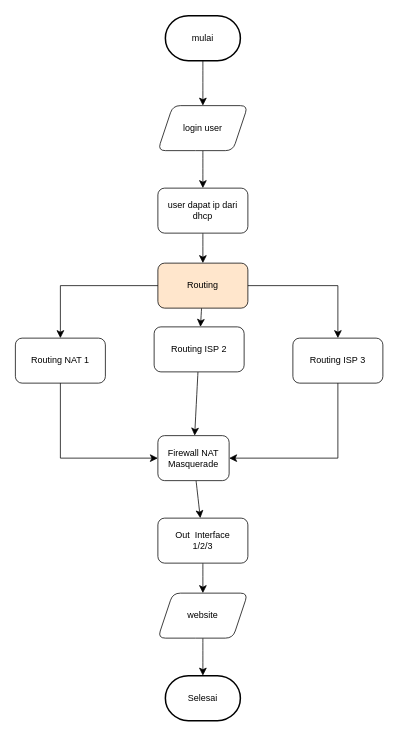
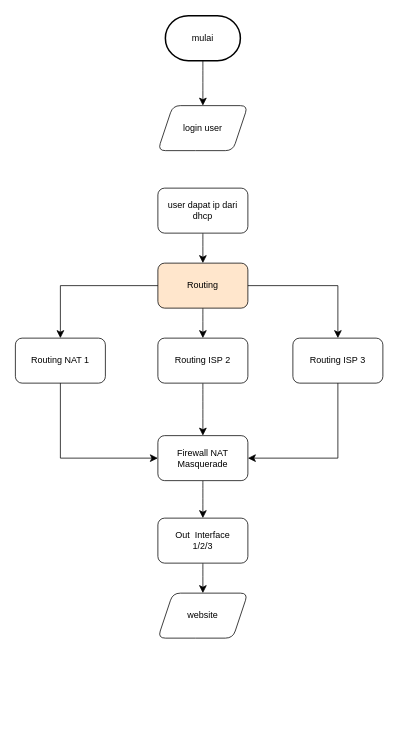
- <mxCell id="2" value="" style="edgeStyle=none;curved=1;rounded=0;orthogonalLoop=1;jettySize=auto;html=1;fontSize=12;startSize=8;endSize=8;" edge="1" parent="1" source="3" target="5"><mxGeometry relative="1" as="geometry" /></mxCell>
- <mxCell id="13" value="Routing ISP 2" style="whiteSpace=wrap;html=1;rounded=1;glass=0;strokeWidth=1;shadow=0;" vertex="1" parent="1"><mxGeometry x="205" y="435" width="120" height="60" as="geometry" /></mxCell>
+ <mxCell id="13" value="Routing ISP 2" style="whiteSpace=wrap;html=1;rounded=1;glass=0;strokeWidth=1;shadow=0;" vertex="1" parent="1"><mxGeometry x="210" y="450" width="120" height="60" as="geometry" /></mxCell>
- <mxCell id="18" value="Firewall NAT Masquerade" style="whiteSpace=wrap;html=1;rounded=1;glass=0;strokeWidth=1;shadow=0;" vertex="1" parent="1"><mxGeometry x="210" y="580" width="95" height="60" as="geometry" /></mxCell>
+ <mxCell id="18" value="Firewall NAT Masquerade" style="whiteSpace=wrap;html=1;rounded=1;glass=0;strokeWidth=1;shadow=0;" vertex="1" parent="1"><mxGeometry x="210" y="580" width="120" height="60" as="geometry" /></mxCell>
- <mxCell id="23" value="" style="edgeStyle=none;curved=1;rounded=0;orthogonalLoop=1;jettySize=auto;html=1;fontSize=12;startSize=8;endSize=8;" edge="1" parent="1" source="24" target="8"><mxGeometry relative="1" as="geometry" /></mxCell>
- <mxCell id="8" value="Selesai" style="strokeWidth=2;html=1;shape=mxgraph.flowchart.terminator;whiteSpace=wrap;" vertex="1" parent="1"><mxGeometry x="220" y="900" width="100" height="60" as="geometry" /></mxCell>
